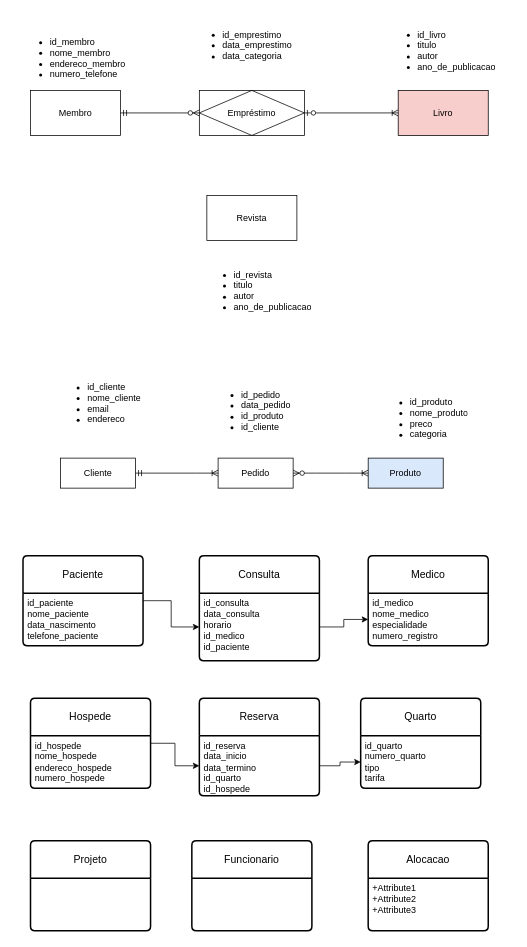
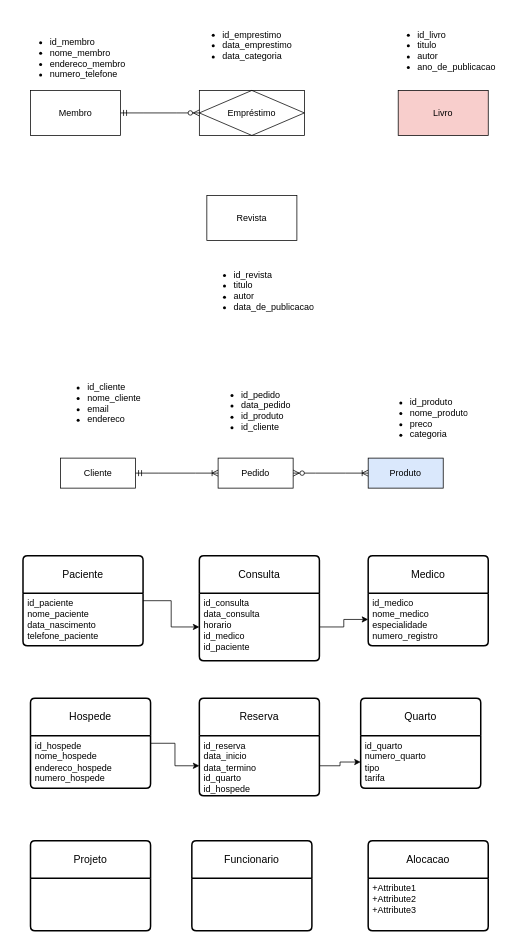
- <mxCell id="3" value="" style="edgeStyle=orthogonalEdgeStyle;rounded=0;orthogonalLoop=1;jettySize=auto;html=1;endArrow=ERoneToMany;endFill=0;startArrow=ERzeroToOne;startFill=0;" edge="1" parent="1" source="4" target="5"><mxGeometry relative="1" as="geometry" /></mxCell>
- <mxCell id="11" value="&lt;ul&gt;&lt;li&gt;id_revista&lt;/li&gt;&lt;li&gt;titulo&lt;/li&gt;&lt;li&gt;autor&lt;/li&gt;&lt;li&gt;ano_de_publicacao&lt;/li&gt;&lt;/ul&gt;" style="text;strokeColor=none;fillColor=none;spacingLeft=4;spacingRight=4;overflow=hidden;rotatable=0;points=[[0,0.5],[1,0.5]];portConstraint=eastwest;fontSize=12;whiteSpace=wrap;html=1;" vertex="1" parent="1"><mxGeometry x="265" y="340" width="170" height="90" as="geometry" /></mxCell>
+ <mxCell id="11" value="&lt;ul&gt;&lt;li&gt;id_revista&lt;/li&gt;&lt;li&gt;titulo&lt;/li&gt;&lt;li&gt;autor&lt;/li&gt;&lt;li&gt;data_de_publicacao&lt;/li&gt;&lt;/ul&gt;" style="text;strokeColor=none;fillColor=none;spacingLeft=4;spacingRight=4;overflow=hidden;rotatable=0;points=[[0,0.5],[1,0.5]];portConstraint=eastwest;fontSize=12;whiteSpace=wrap;html=1;" vertex="1" parent="1"><mxGeometry x="265" y="340" width="170" height="90" as="geometry" /></mxCell>
